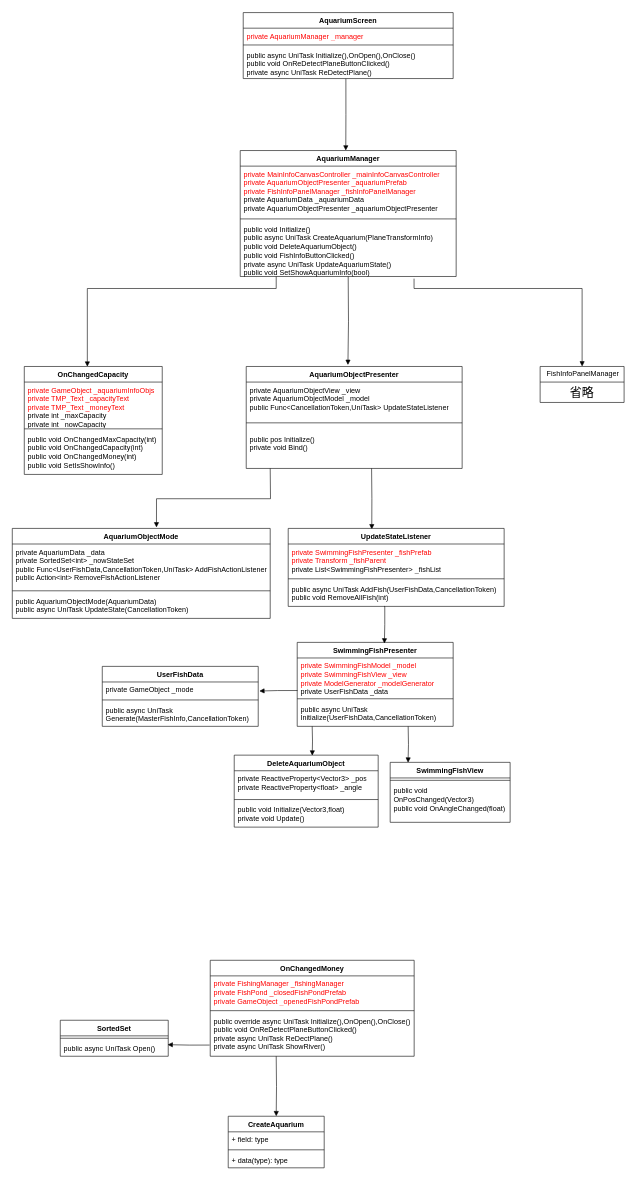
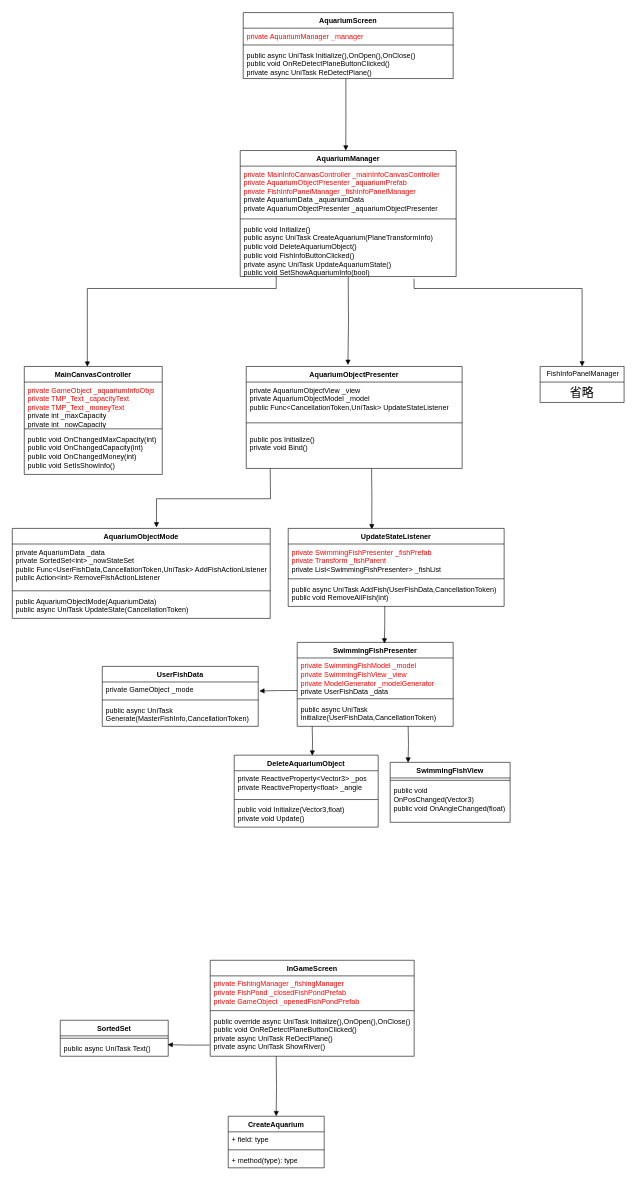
- <mxCell id="12" value="OnChangedCapacity" style="swimlane;fontStyle=1;align=center;verticalAlign=top;childLayout=stackLayout;horizontal=1;startSize=26;horizontalStack=0;resizeParent=1;resizeParentMax=0;resizeLast=0;collapsible=1;marginBottom=0;whiteSpace=wrap;html=1;" vertex="1" parent="1"><mxGeometry x="40" y="610" width="230" height="180" as="geometry" /></mxCell>
+ <mxCell id="12" value="MainCanvasController" style="swimlane;fontStyle=1;align=center;verticalAlign=top;childLayout=stackLayout;horizontal=1;startSize=26;horizontalStack=0;resizeParent=1;resizeParentMax=0;resizeLast=0;collapsible=1;marginBottom=0;whiteSpace=wrap;html=1;" vertex="1" parent="1"><mxGeometry x="40" y="610" width="230" height="180" as="geometry" /></mxCell>
- <mxCell id="53" value="OnChangedMoney" style="swimlane;fontStyle=1;align=center;verticalAlign=top;childLayout=stackLayout;horizontal=1;startSize=26;horizontalStack=0;resizeParent=1;resizeParentMax=0;resizeLast=0;collapsible=1;marginBottom=0;whiteSpace=wrap;html=1;" vertex="1" parent="1"><mxGeometry x="350" y="1600" width="340" height="160" as="geometry" /></mxCell>
+ <mxCell id="53" value="InGameScreen" style="swimlane;fontStyle=1;align=center;verticalAlign=top;childLayout=stackLayout;horizontal=1;startSize=26;horizontalStack=0;resizeParent=1;resizeParentMax=0;resizeLast=0;collapsible=1;marginBottom=0;whiteSpace=wrap;html=1;" vertex="1" parent="1"><mxGeometry x="350" y="1600" width="340" height="160" as="geometry" /></mxCell>
- <mxCell id="60" value="public async UniTask Open()" style="text;strokeColor=none;fillColor=none;align=left;verticalAlign=top;spacingLeft=4;spacingRight=4;overflow=hidden;rotatable=0;points=[[0,0.5],[1,0.5]];portConstraint=eastwest;whiteSpace=wrap;html=1;" vertex="1" parent="58"><mxGeometry y="34" width="180" height="26" as="geometry" /></mxCell>
+ <mxCell id="60" value="public async UniTask Text()" style="text;strokeColor=none;fillColor=none;align=left;verticalAlign=top;spacingLeft=4;spacingRight=4;overflow=hidden;rotatable=0;points=[[0,0.5],[1,0.5]];portConstraint=eastwest;whiteSpace=wrap;html=1;" vertex="1" parent="58"><mxGeometry y="34" width="180" height="26" as="geometry" /></mxCell>
- <mxCell id="65" value="+ data(type): type" style="text;strokeColor=none;fillColor=none;align=left;verticalAlign=top;spacingLeft=4;spacingRight=4;overflow=hidden;rotatable=0;points=[[0,0.5],[1,0.5]];portConstraint=eastwest;whiteSpace=wrap;html=1;" vertex="1" parent="62"><mxGeometry y="60" width="160" height="26" as="geometry" /></mxCell>
+ <mxCell id="65" value="+ method(type): type" style="text;strokeColor=none;fillColor=none;align=left;verticalAlign=top;spacingLeft=4;spacingRight=4;overflow=hidden;rotatable=0;points=[[0,0.5],[1,0.5]];portConstraint=eastwest;whiteSpace=wrap;html=1;" vertex="1" parent="62"><mxGeometry y="60" width="160" height="26" as="geometry" /></mxCell>
